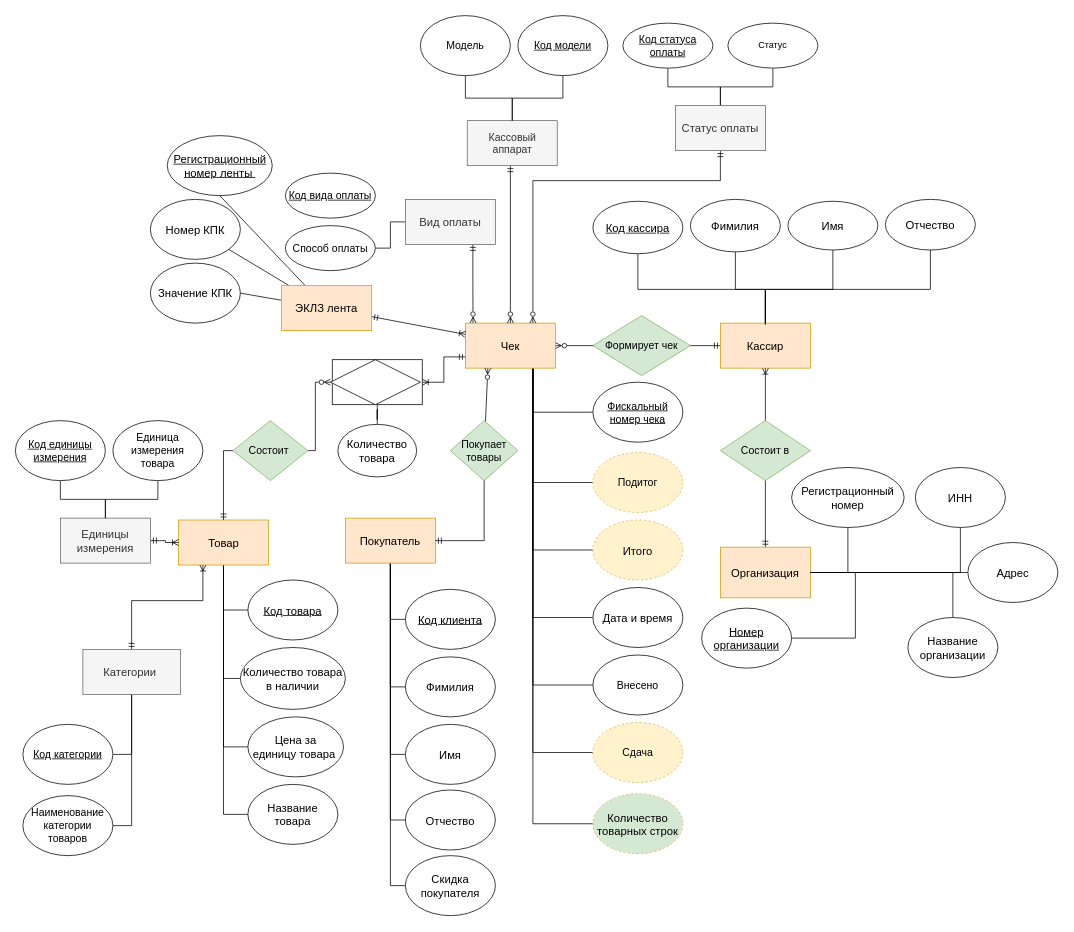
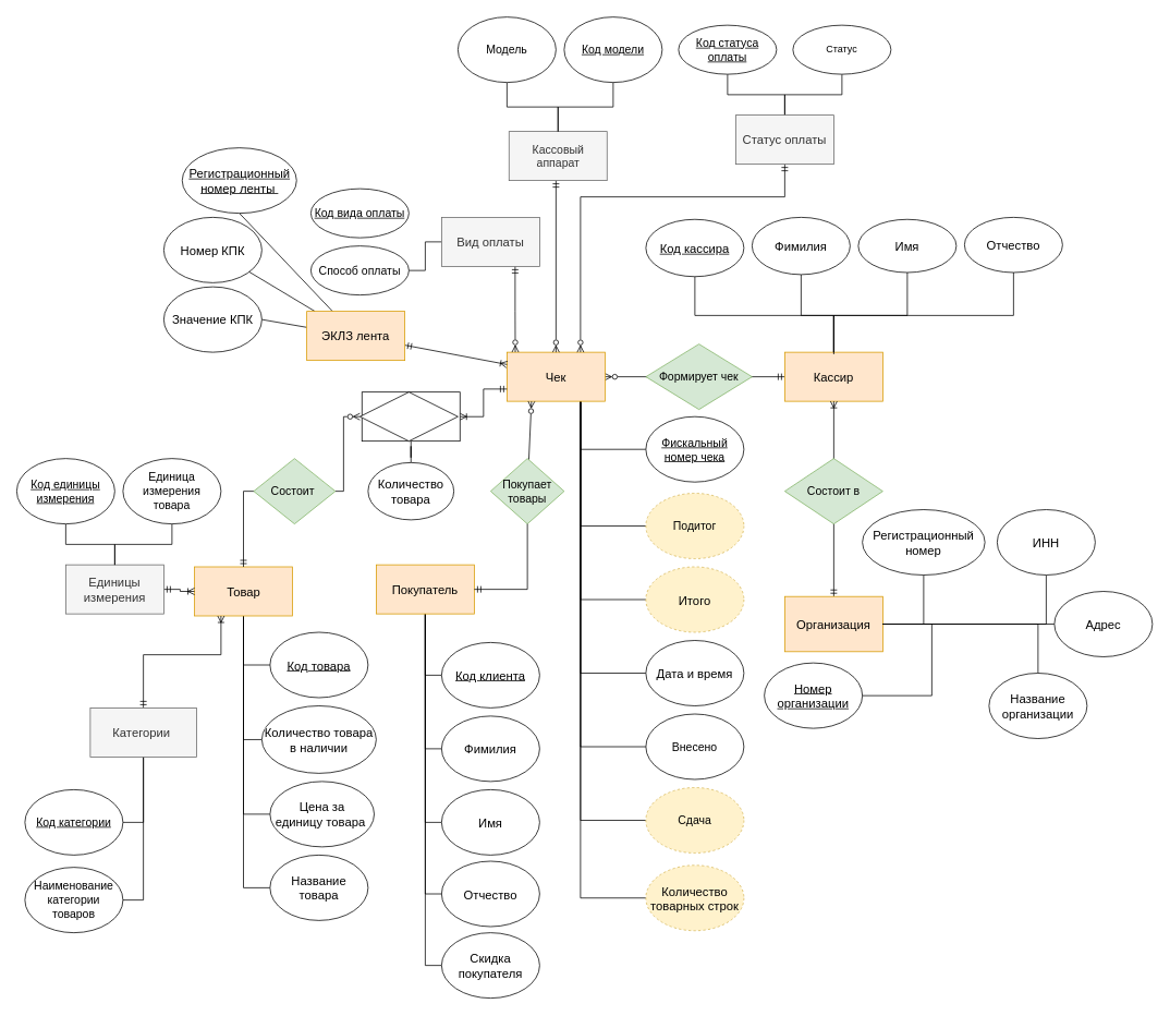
- <mxCell id="53" value="&lt;span style=&quot;font-family: Arial; font-size: 15px; text-align: left;&quot;&gt;Количество товарных строк&lt;/span&gt;" style="ellipse;whiteSpace=wrap;html=1;fillColor=#d5e8d4;strokeColor=#d6b656;dashed=1;" vertex="1" parent="1"><mxGeometry x="790" y="1057.5" width="120" height="80" as="geometry" /></mxCell>
+ <mxCell id="53" value="&lt;span style=&quot;font-family: Arial; font-size: 15px; text-align: left;&quot;&gt;Количество товарных строк&lt;/span&gt;" style="ellipse;whiteSpace=wrap;html=1;fillColor=#fff2cc;strokeColor=#d6b656;dashed=1;" vertex="1" parent="1"><mxGeometry x="790" y="1057.5" width="120" height="80" as="geometry" /></mxCell>
